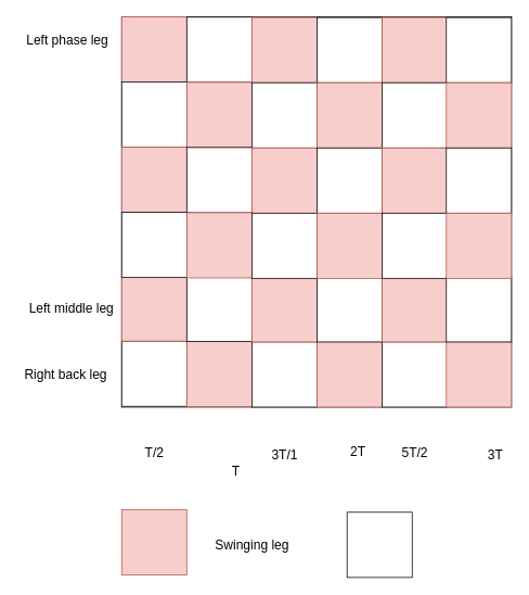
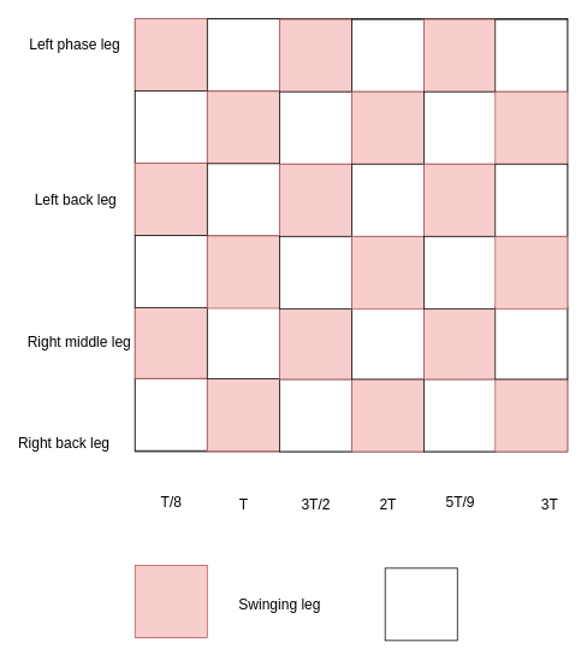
+ <mxCell id="40" value="Left back leg" style="text;html=1;align=center;verticalAlign=middle;resizable=0;points=[];autosize=1;strokeColor=none;fillColor=none;fontSize=16;" vertex="1" parent="1"><mxGeometry x="28" y="205.5" width="109" height="31" as="geometry" /></mxCell>
- <mxCell id="41" value="Left middle leg" style="text;html=1;align=center;verticalAlign=middle;resizable=0;points=[];autosize=1;strokeColor=none;fillColor=none;fontSize=16;" vertex="1" parent="1"><mxGeometry x="20.5" y="362.5" width="133" height="31" as="geometry" /></mxCell>
+ <mxCell id="41" value="Right middle leg" style="text;html=1;align=center;verticalAlign=middle;resizable=0;points=[];autosize=1;strokeColor=none;fillColor=none;fontSize=16;" vertex="1" parent="1"><mxGeometry x="20.5" y="362.5" width="133" height="31" as="geometry" /></mxCell>
- <mxCell id="42" value="Right back leg" style="text;html=1;align=center;verticalAlign=middle;resizable=0;points=[];autosize=1;strokeColor=none;fillColor=none;fontSize=16;" vertex="1" parent="1"><mxGeometry x="20.5" y="443.5" width="119" height="31" as="geometry" /></mxCell>
+ <mxCell id="42" value="Right back leg" style="text;html=1;align=center;verticalAlign=middle;resizable=0;points=[];autosize=1;strokeColor=none;fillColor=none;fontSize=16;" vertex="1" parent="1"><mxGeometry x="10.5" y="473.5" width="119" height="31" as="geometry" /></mxCell>
- <mxCell id="46" value="2T" style="text;html=1;align=center;verticalAlign=middle;resizable=0;points=[];autosize=1;strokeColor=none;fillColor=none;fontSize=16;" vertex="1" parent="1"><mxGeometry x="420.5" y="537" width="37" height="31" as="geometry" /></mxCell>
+ <mxCell id="46" value="2T" style="text;html=1;align=center;verticalAlign=middle;resizable=0;points=[];autosize=1;strokeColor=none;fillColor=none;fontSize=16;" vertex="1" parent="1"><mxGeometry x="410.5" y="542" width="37" height="31" as="geometry" /></mxCell>
- <mxCell id="43" value="T/2" style="text;html=1;align=center;verticalAlign=middle;resizable=0;points=[];autosize=1;strokeColor=none;fillColor=none;fontSize=16;" vertex="1" parent="1"><mxGeometry x="168.5" y="539" width="41" height="31" as="geometry" /></mxCell>
+ <mxCell id="43" value="T/8" style="text;html=1;align=center;verticalAlign=middle;resizable=0;points=[];autosize=1;strokeColor=none;fillColor=none;fontSize=16;" vertex="1" parent="1"><mxGeometry x="168.5" y="539" width="41" height="31" as="geometry" /></mxCell>
- <mxCell id="47" value="5T/2" style="text;html=1;align=center;verticalAlign=middle;resizable=0;points=[];autosize=1;strokeColor=none;fillColor=none;fontSize=16;" vertex="1" parent="1"><mxGeometry x="484" y="539" width="50" height="31" as="geometry" /></mxCell>
+ <mxCell id="47" value="5T/9" style="text;html=1;align=center;verticalAlign=middle;resizable=0;points=[];autosize=1;strokeColor=none;fillColor=none;fontSize=16;" vertex="1" parent="1"><mxGeometry x="484" y="539" width="50" height="31" as="geometry" /></mxCell>
- <mxCell id="45" value="3T/1" style="text;html=1;align=center;verticalAlign=middle;resizable=0;points=[];autosize=1;strokeColor=none;fillColor=none;fontSize=16;" vertex="1" parent="1"><mxGeometry x="324" y="542" width="50" height="31" as="geometry" /></mxCell>
+ <mxCell id="45" value="3T/2" style="text;html=1;align=center;verticalAlign=middle;resizable=0;points=[];autosize=1;strokeColor=none;fillColor=none;fontSize=16;" vertex="1" parent="1"><mxGeometry x="324" y="542" width="50" height="31" as="geometry" /></mxCell>
- <mxCell id="44" value="T" style="text;html=1;align=center;verticalAlign=middle;resizable=0;points=[];autosize=1;strokeColor=none;fillColor=none;fontSize=16;" vertex="1" parent="1"><mxGeometry x="275" y="562" width="28" height="31" as="geometry" /></mxCell>
+ <mxCell id="44" value="T" style="text;html=1;align=center;verticalAlign=middle;resizable=0;points=[];autosize=1;strokeColor=none;fillColor=none;fontSize=16;" vertex="1" parent="1"><mxGeometry x="255" y="542" width="28" height="31" as="geometry" /></mxCell>
